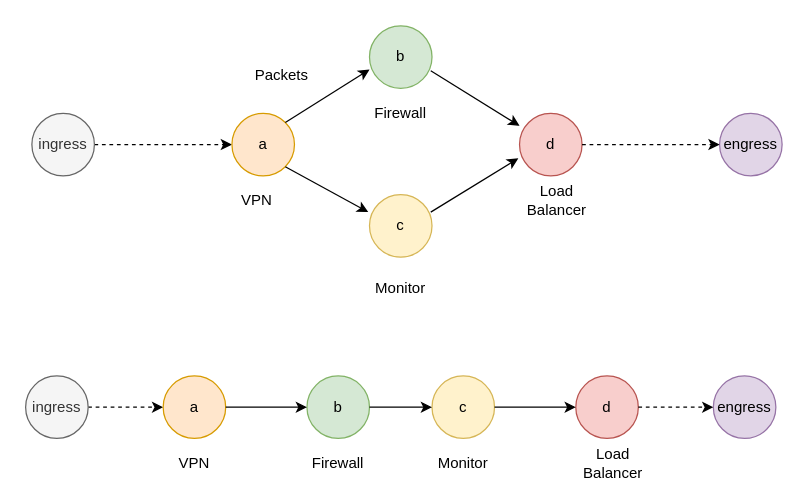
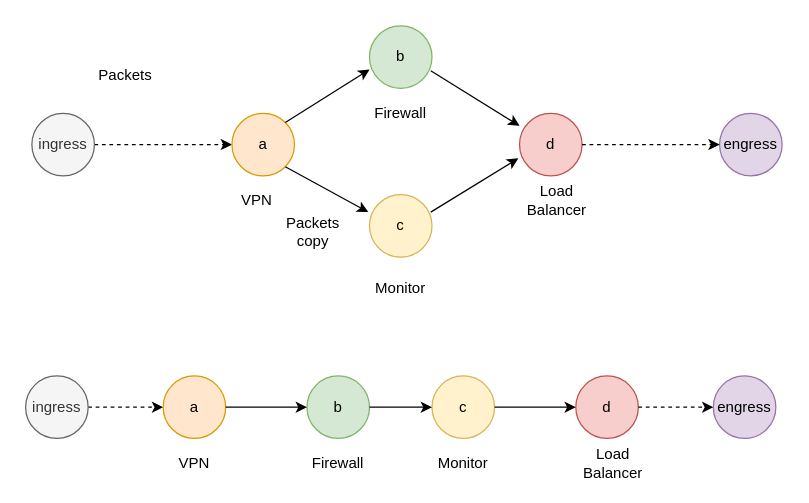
- <mxCell id="33" value="Packets" style="text;html=1;strokeColor=none;fillColor=none;align=center;verticalAlign=middle;whiteSpace=wrap;rounded=0;" vertex="1" parent="1"><mxGeometry x="205" y="50" width="40" height="20" as="geometry" /></mxCell>
+ <mxCell id="33" value="Packets" style="text;html=1;strokeColor=none;fillColor=none;align=center;verticalAlign=middle;whiteSpace=wrap;rounded=0;" vertex="1" parent="1"><mxGeometry x="80" y="50" width="40" height="20" as="geometry" /></mxCell>
+ <mxCell id="34" value="Packets copy" style="text;html=1;strokeColor=none;fillColor=none;align=center;verticalAlign=middle;whiteSpace=wrap;rounded=0;" vertex="1" parent="1"><mxGeometry x="230" y="175" width="40" height="20" as="geometry" /></mxCell>
